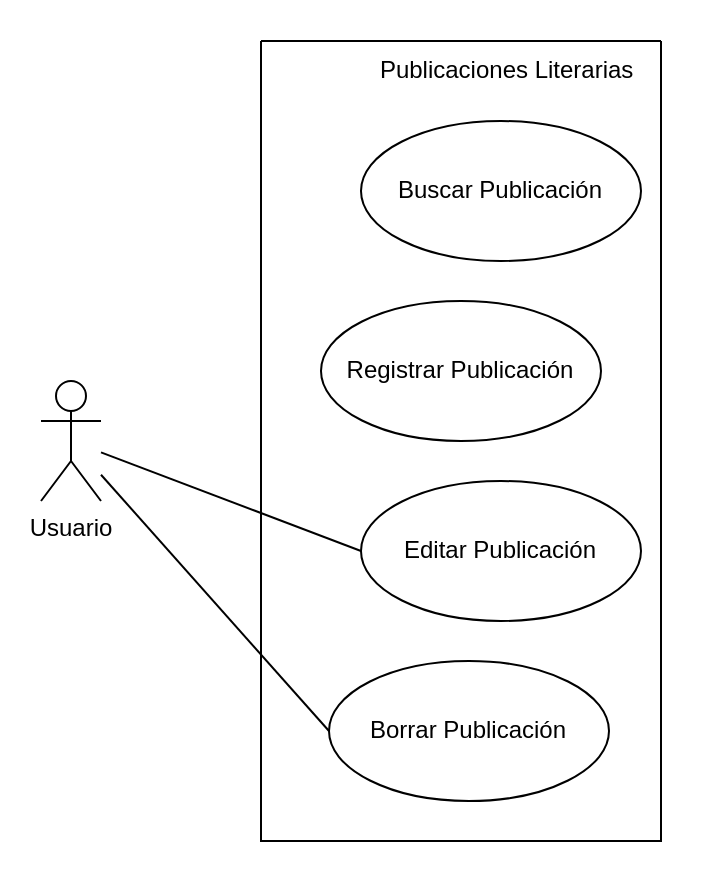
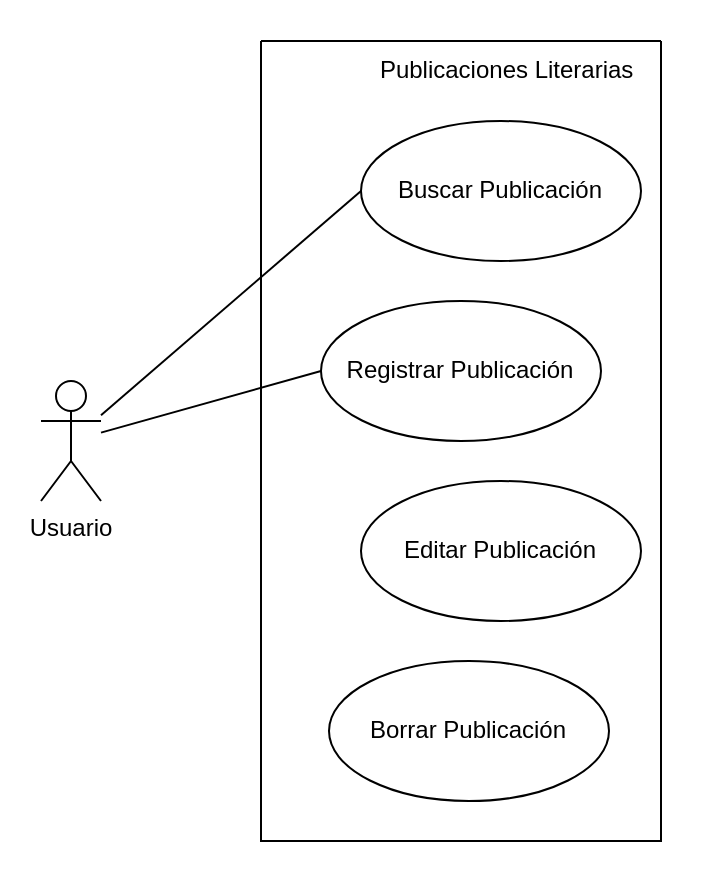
+ <mxCell id="8" value="" style="endArrow=none;html=1;rounded=0;entryX=0;entryY=0.5;entryDx=0;entryDy=0;" edge="1" parent="1" source="2" target="4"><mxGeometry width="50" height="50" relative="1" as="geometry"><mxPoint x="220" y="270" as="sourcePoint" /><mxPoint x="270" y="220" as="targetPoint" /></mxGeometry></mxCell>
+ <mxCell id="11" value="" style="endArrow=none;html=1;rounded=0;entryX=0;entryY=0.5;entryDx=0;entryDy=0;" edge="1" parent="1" source="2" target="5"><mxGeometry width="50" height="50" relative="1" as="geometry"><mxPoint x="80" y="260" as="sourcePoint" /><mxPoint x="190" y="105" as="targetPoint" /></mxGeometry></mxCell>
- <mxCell id="10" value="" style="endArrow=none;html=1;rounded=0;entryX=0;entryY=0.5;entryDx=0;entryDy=0;" edge="1" parent="1" source="2" target="6"><mxGeometry width="50" height="50" relative="1" as="geometry"><mxPoint x="70" y="223" as="sourcePoint" /><mxPoint x="180" y="95" as="targetPoint" /></mxGeometry></mxCell>
- <mxCell id="9" value="" style="endArrow=none;html=1;rounded=0;entryX=0;entryY=0.5;entryDx=0;entryDy=0;" edge="1" parent="1" source="2" target="7"><mxGeometry width="50" height="50" relative="1" as="geometry"><mxPoint x="60" y="213" as="sourcePoint" /><mxPoint x="170" y="85" as="targetPoint" /></mxGeometry></mxCell>
